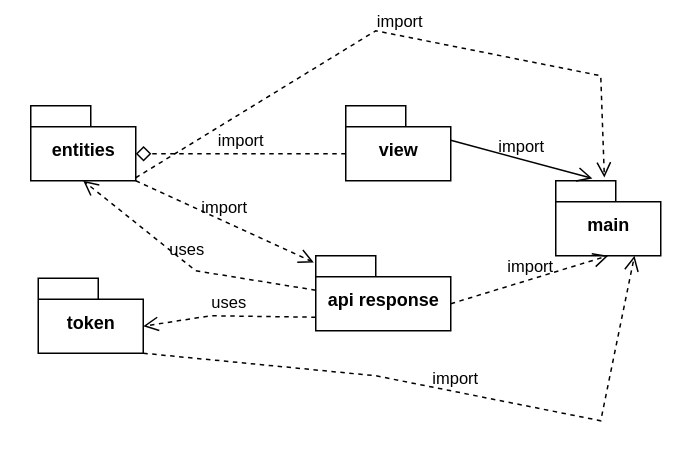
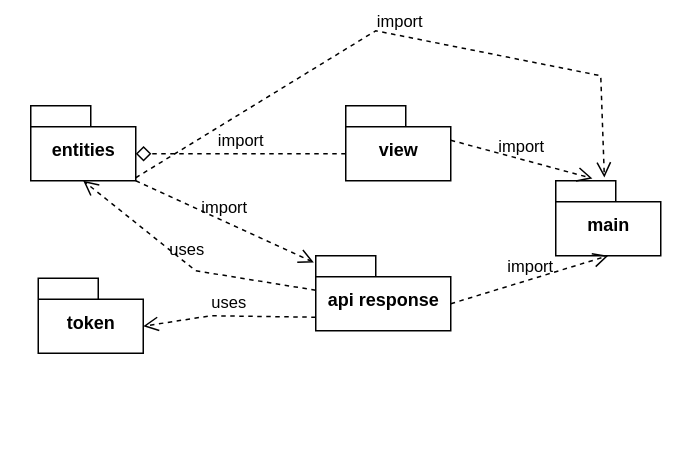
- <mxCell id="8" value="import" style="endArrow=open;startArrow=none;endFill=0;startFill=0;endSize=8;html=1;verticalAlign=bottom;dashed=0;labelBackgroundColor=none;rounded=0;strokeWidth=1;entryX=0.349;entryY=-0.031;entryDx=0;entryDy=0;entryPerimeter=0;exitX=0;exitY=0;exitDx=70;exitDy=23;exitPerimeter=0;" edge="1" parent="1" source="3" target="6"><mxGeometry width="160" relative="1" as="geometry"><mxPoint x="450" y="70" as="sourcePoint" /><mxPoint x="310" y="70" as="targetPoint" /></mxGeometry></mxCell>
+ <mxCell id="8" value="import" style="endArrow=open;startArrow=none;endFill=0;startFill=0;endSize=8;html=1;verticalAlign=bottom;dashed=1;labelBackgroundColor=none;rounded=0;strokeWidth=1;entryX=0.349;entryY=-0.031;entryDx=0;entryDy=0;entryPerimeter=0;exitX=0;exitY=0;exitDx=70;exitDy=23;exitPerimeter=0;" edge="1" parent="1" source="3" target="6"><mxGeometry width="160" relative="1" as="geometry"><mxPoint x="450" y="70" as="sourcePoint" /><mxPoint x="310" y="70" as="targetPoint" /></mxGeometry></mxCell>
- <mxCell id="11" value="import" style="endArrow=open;startArrow=none;endFill=0;startFill=0;endSize=8;html=1;verticalAlign=bottom;dashed=1;labelBackgroundColor=none;rounded=0;strokeWidth=1;entryX=0.75;entryY=1;entryDx=0;entryDy=0;entryPerimeter=0;exitX=0;exitY=0;exitDx=70;exitDy=50;exitPerimeter=0;" edge="1" parent="1" source="4" target="6"><mxGeometry width="160" relative="1" as="geometry"><mxPoint x="90" y="348" as="sourcePoint" /><mxPoint x="402.41" y="347.85" as="targetPoint" /><Array as="points"><mxPoint x="250" y="250" /><mxPoint x="400" y="280" /></Array></mxGeometry></mxCell>
